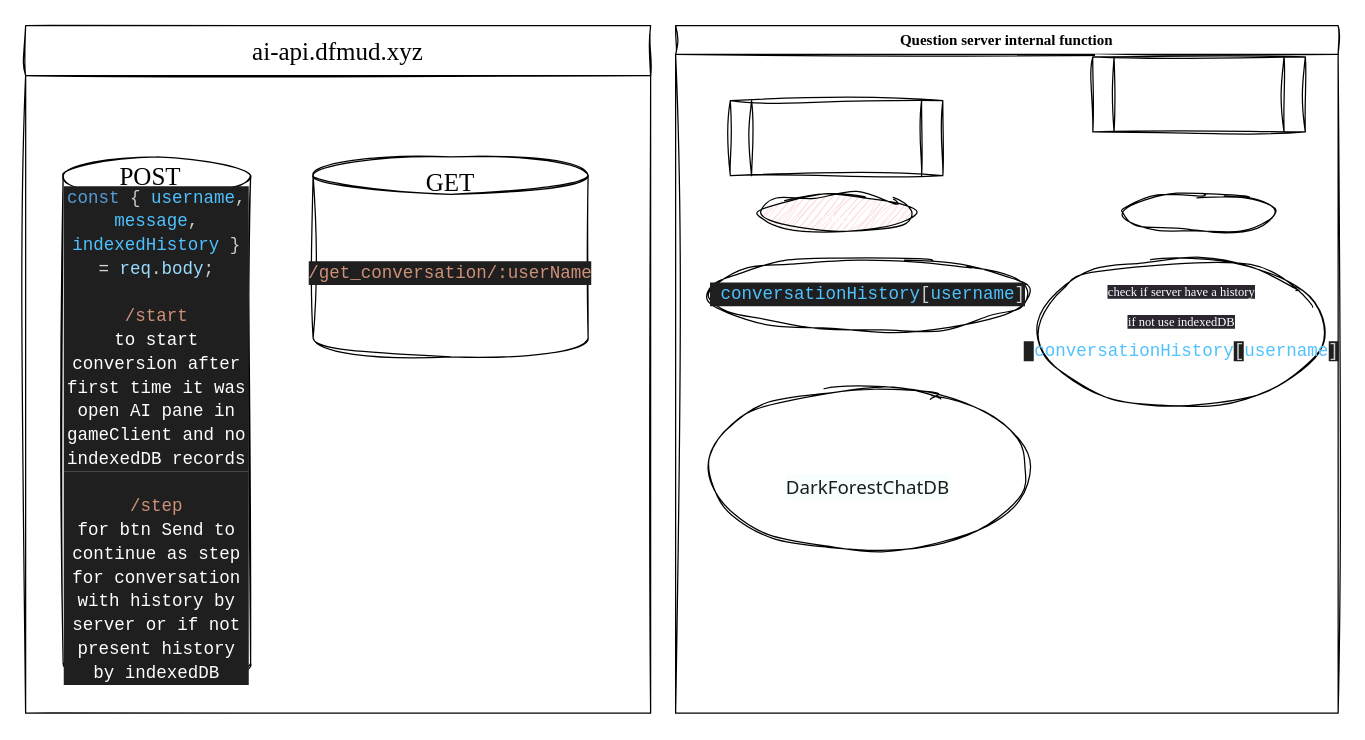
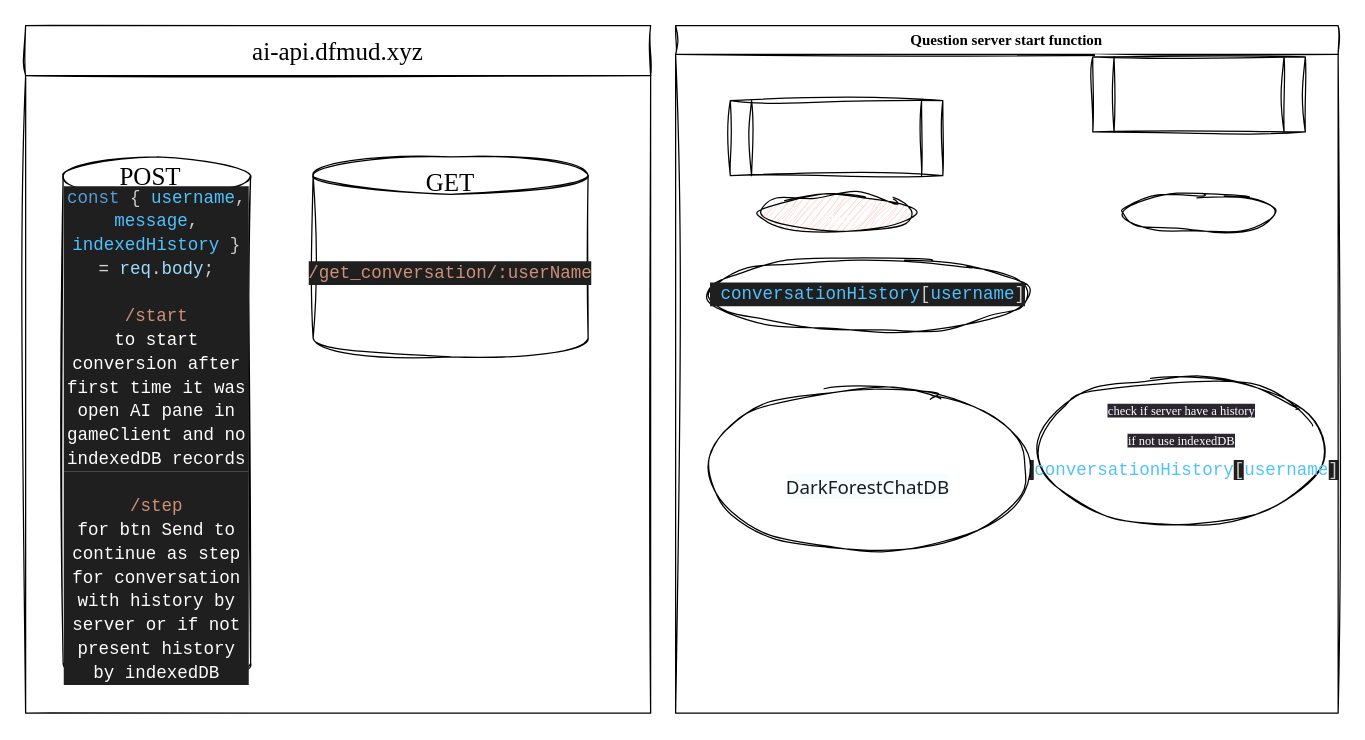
- <mxCell id="10" value="Question server internal function" style="swimlane;whiteSpace=wrap;html=1;sketch=1;hachureGap=4;jiggle=2;curveFitting=1;fontFamily=Architects Daughter;fontSource=https%3A%2F%2Ffonts.googleapis.com%2Fcss%3Ffamily%3DArchitects%2BDaughter;fontSize=12;" parent="1" vertex="1"><mxGeometry x="540" y="20" width="530" height="550" as="geometry" /></mxCell>
+ <mxCell id="10" value="Question server start function" style="swimlane;whiteSpace=wrap;html=1;sketch=1;hachureGap=4;jiggle=2;curveFitting=1;fontFamily=Architects Daughter;fontSource=https%3A%2F%2Ffonts.googleapis.com%2Fcss%3Ffamily%3DArchitects%2BDaughter;fontSize=12;" parent="1" vertex="1"><mxGeometry x="540" y="20" width="530" height="550" as="geometry" /></mxCell>
- <mxCell id="13" value="&lt;span style=&quot;font-size: 10px; background-color: rgb(42, 37, 47);&quot;&gt;check if server have a history &lt;br&gt;if not use indexedDB&lt;br&gt;&lt;/span&gt;&lt;span style=&quot;background-color: rgb(31, 31, 31); color: rgb(204, 204, 204); font-family: Consolas, &amp;quot;Courier New&amp;quot;, monospace; font-size: 14px;&quot;&gt;&amp;nbsp;&lt;/span&gt;&lt;span style=&quot;font-family: Consolas, &amp;quot;Courier New&amp;quot;, monospace; font-size: 14px; color: rgb(79, 193, 255);&quot;&gt;conversationHistory&lt;/span&gt;&lt;span style=&quot;background-color: rgb(31, 31, 31); color: rgb(204, 204, 204); font-family: Consolas, &amp;quot;Courier New&amp;quot;, monospace; font-size: 14px;&quot;&gt;[&lt;/span&gt;&lt;span style=&quot;font-family: Consolas, &amp;quot;Courier New&amp;quot;, monospace; font-size: 14px; color: rgb(79, 193, 255);&quot;&gt;username&lt;/span&gt;&lt;span style=&quot;background-color: rgb(31, 31, 31); color: rgb(204, 204, 204); font-family: Consolas, &amp;quot;Courier New&amp;quot;, monospace; font-size: 14px;&quot;&gt;]&lt;/span&gt;&lt;br&gt;&lt;font style=&quot;font-size: 10px;&quot;&gt;&lt;br&gt;&lt;/font&gt;" style="ellipse;whiteSpace=wrap;html=1;sketch=1;hachureGap=4;jiggle=2;curveFitting=1;fontFamily=Architects Daughter;fontSource=https%3A%2F%2Ffonts.googleapis.com%2Fcss%3Ffamily%3DArchitects%2BDaughter;fontSize=20;fontColor=#FFFFFF;" parent="10" vertex="1"><mxGeometry x="290" y="185" width="230" height="120" as="geometry" /></mxCell>
+ <mxCell id="13" value="&lt;span style=&quot;font-size: 10px; background-color: rgb(42, 37, 47);&quot;&gt;check if server have a history &lt;br&gt;if not use indexedDB&lt;br&gt;&lt;/span&gt;&lt;span style=&quot;background-color: rgb(31, 31, 31); color: rgb(204, 204, 204); font-family: Consolas, &amp;quot;Courier New&amp;quot;, monospace; font-size: 14px;&quot;&gt;&amp;nbsp;&lt;/span&gt;&lt;span style=&quot;font-family: Consolas, &amp;quot;Courier New&amp;quot;, monospace; font-size: 14px; color: rgb(79, 193, 255);&quot;&gt;conversationHistory&lt;/span&gt;&lt;span style=&quot;background-color: rgb(31, 31, 31); color: rgb(204, 204, 204); font-family: Consolas, &amp;quot;Courier New&amp;quot;, monospace; font-size: 14px;&quot;&gt;[&lt;/span&gt;&lt;span style=&quot;font-family: Consolas, &amp;quot;Courier New&amp;quot;, monospace; font-size: 14px; color: rgb(79, 193, 255);&quot;&gt;username&lt;/span&gt;&lt;span style=&quot;background-color: rgb(31, 31, 31); color: rgb(204, 204, 204); font-family: Consolas, &amp;quot;Courier New&amp;quot;, monospace; font-size: 14px;&quot;&gt;]&lt;/span&gt;&lt;br&gt;&lt;font style=&quot;font-size: 10px;&quot;&gt;&lt;br&gt;&lt;/font&gt;" style="ellipse;whiteSpace=wrap;html=1;sketch=1;hachureGap=4;jiggle=2;curveFitting=1;fontFamily=Architects Daughter;fontSource=https%3A%2F%2Ffonts.googleapis.com%2Fcss%3Ffamily%3DArchitects%2BDaughter;fontSize=20;fontColor=#FFFFFF;" parent="10" vertex="1"><mxGeometry x="290" y="280" width="230" height="120" as="geometry" /></mxCell>
